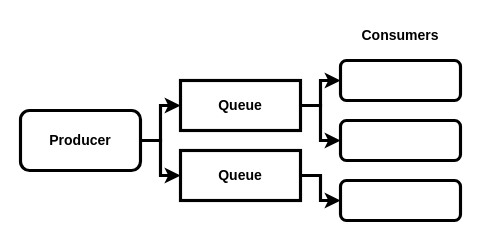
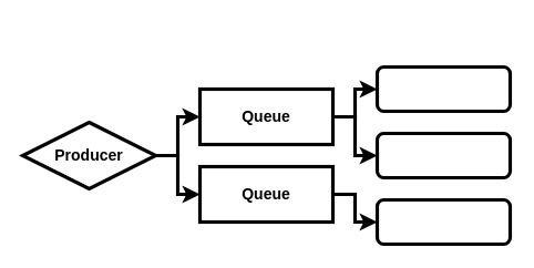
- <mxCell id="10" value="Consumers" style="text;html=1;align=center;verticalAlign=middle;whiteSpace=wrap;rounded=0;fontStyle=1;fontSize=14;" vertex="1" parent="1"><mxGeometry x="340" y="20" width="120" height="30" as="geometry" /></mxCell>
- <mxCell id="3" value="Producer" style="rounded=1;whiteSpace=wrap;html=1;strokeWidth=3.15;fontStyle=1;fontSize=14;" vertex="1" parent="1"><mxGeometry x="20" y="110" width="120" height="60" as="geometry" /></mxCell>
+ <mxCell id="3" value="Producer" style="rhombus;whiteSpace=wrap;html=1;strokeWidth=3.15;fontStyle=1;fontSize=14;" vertex="1" parent="1"><mxGeometry x="20" y="110" width="120" height="60" as="geometry" /></mxCell>
